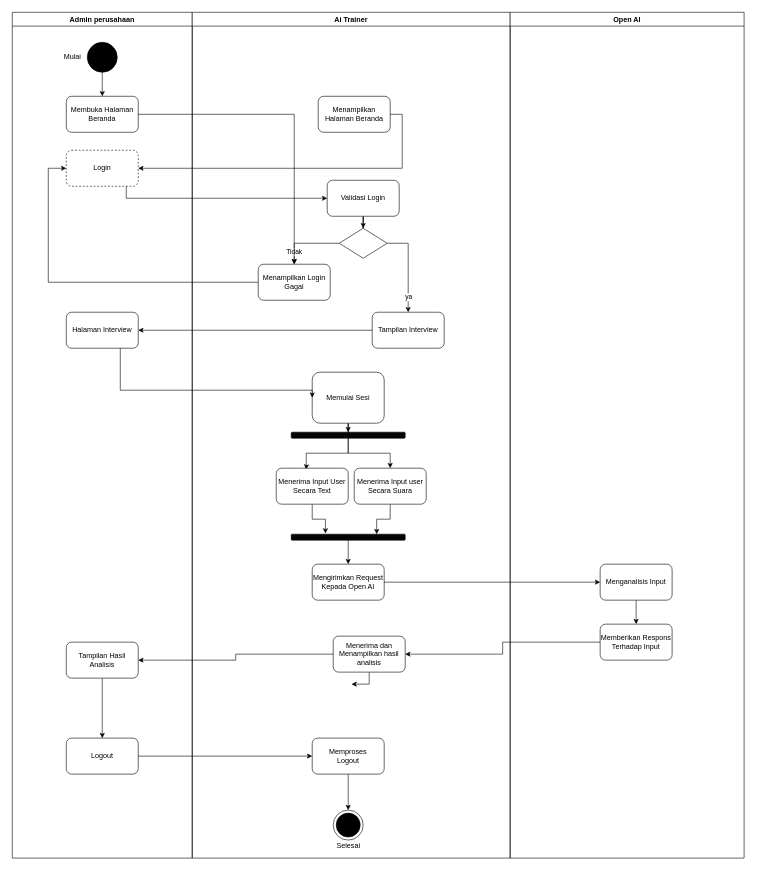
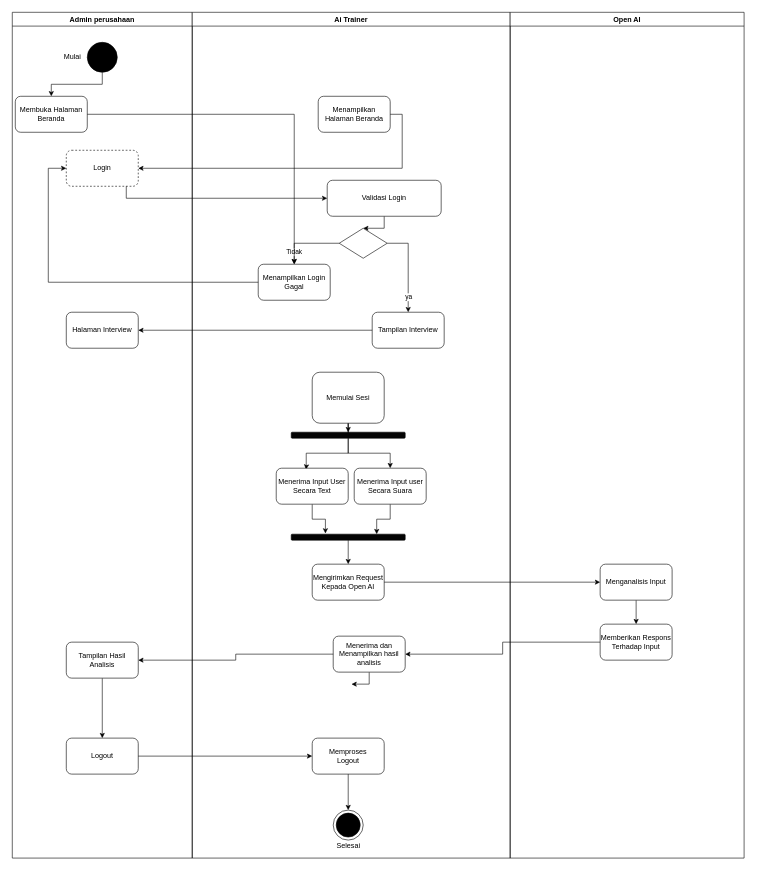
- <mxCell id="6" value="Membuka Halaman Beranda" style="rounded=1;whiteSpace=wrap;html=1;" parent="2" vertex="1"><mxGeometry x="90" y="140" width="120" height="60" as="geometry" /></mxCell>
+ <mxCell id="6" value="Membuka Halaman Beranda" style="rounded=1;whiteSpace=wrap;html=1;" parent="2" vertex="1"><mxGeometry x="5" y="140" width="120" height="60" as="geometry" /></mxCell>
- <mxCell id="15" value="Validasi Login" style="rounded=1;whiteSpace=wrap;html=1;" parent="12" vertex="1"><mxGeometry x="225" y="280" width="120" height="60" as="geometry" /></mxCell>
+ <mxCell id="15" value="Validasi Login" style="rounded=1;whiteSpace=wrap;html=1;" parent="12" vertex="1"><mxGeometry x="225" y="280" width="190" height="60" as="geometry" /></mxCell>
- <mxCell id="47" style="edgeStyle=orthogonalEdgeStyle;rounded=0;orthogonalLoop=1;jettySize=auto;html=1;entryX=0;entryY=0.5;entryDx=0;entryDy=0;" parent="1" source="8" target="24" edge="1"><mxGeometry relative="1" as="geometry"><Array as="points"><mxPoint x="200" y="650" /></Array></mxGeometry></mxCell>
